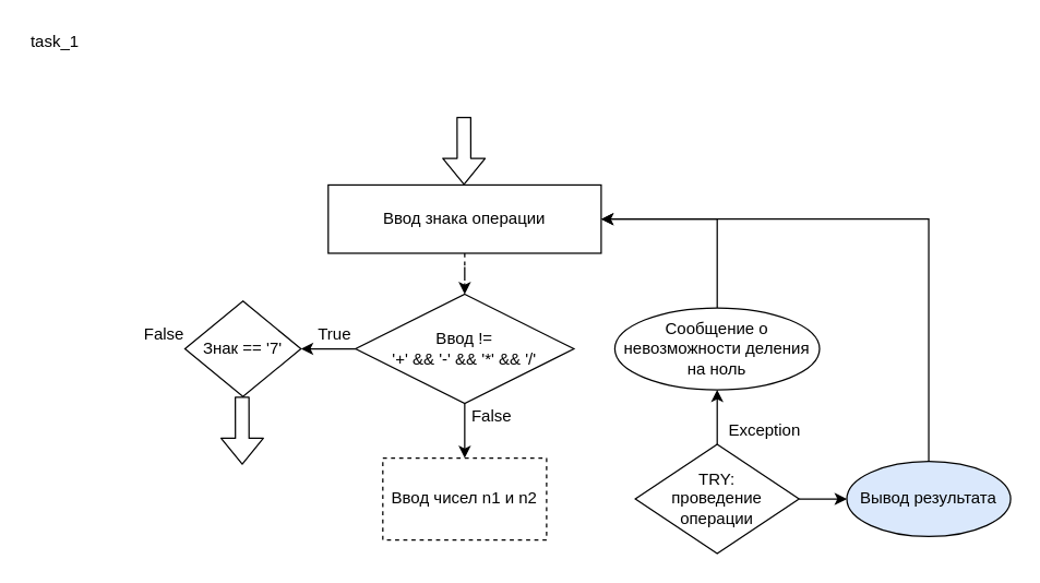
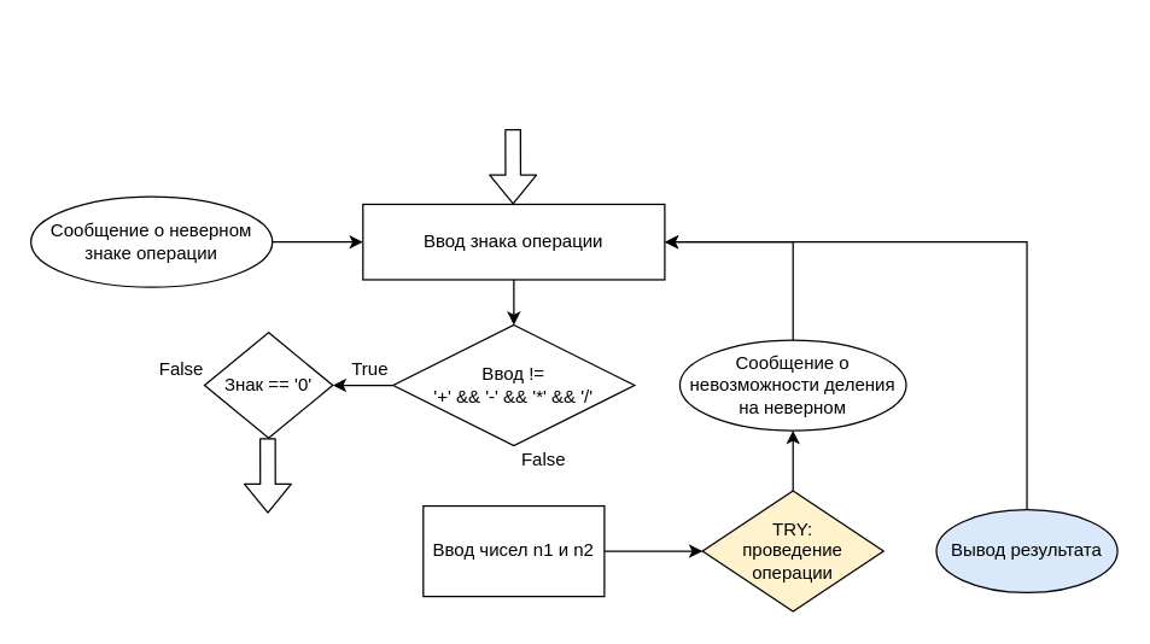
- <mxCell id="25" value="task_1" style="text;html=1;strokeColor=none;fillColor=none;align=center;verticalAlign=middle;whiteSpace=wrap;rounded=0;" vertex="1" parent="1"><mxGeometry x="20" y="20" width="40" height="20" as="geometry" /></mxCell>
+ <mxCell id="6" value="Сообщение о неверном знаке операции" style="ellipse;whiteSpace=wrap;html=1;rounded=0;" parent="1" vertex="1"><mxGeometry x="20" y="130" width="160" height="60" as="geometry" /></mxCell>
+ <mxCell id="5" style="edgeStyle=orthogonalEdgeStyle;rounded=0;orthogonalLoop=1;jettySize=auto;html=1;exitX=1;exitY=0.5;exitDx=0;exitDy=0;entryX=0;entryY=0.5;entryDx=0;entryDy=0;" parent="1" source="6" target="3" edge="1"><mxGeometry relative="1" as="geometry" /></mxCell>
- <mxCell id="2" value="" style="edgeStyle=orthogonalEdgeStyle;rounded=0;orthogonalLoop=1;jettySize=auto;html=1;entryX=0.5;entryY=0;entryDx=0;entryDy=0;dashed=1;" parent="1" source="3" target="20" edge="1"><mxGeometry relative="1" as="geometry"><mxPoint x="340" y="215" as="targetPoint" /></mxGeometry></mxCell>
+ <mxCell id="2" value="" style="edgeStyle=orthogonalEdgeStyle;rounded=0;orthogonalLoop=1;jettySize=auto;html=1;entryX=0.5;entryY=0;entryDx=0;entryDy=0;" parent="1" source="3" target="20" edge="1"><mxGeometry relative="1" as="geometry"><mxPoint x="340" y="215" as="targetPoint" /></mxGeometry></mxCell>
- <mxCell id="4" value="Знак == '7'" style="rhombus;whiteSpace=wrap;html=1;rounded=0;" parent="1" vertex="1"><mxGeometry x="135" y="220" width="85" height="70" as="geometry" /></mxCell>
+ <mxCell id="4" value="Знак == '0'" style="rhombus;whiteSpace=wrap;html=1;rounded=0;" parent="1" vertex="1"><mxGeometry x="135" y="220" width="85" height="70" as="geometry" /></mxCell>
- <mxCell id="14" value="Сообщение о невозможности деления на ноль" style="ellipse;whiteSpace=wrap;html=1;rounded=0;" parent="1" vertex="1"><mxGeometry x="450" y="225" width="150" height="60" as="geometry" /></mxCell>
+ <mxCell id="14" value="Сообщение о невозможности деления на неверном" style="ellipse;whiteSpace=wrap;html=1;rounded=0;" parent="1" vertex="1"><mxGeometry x="450" y="225" width="150" height="60" as="geometry" /></mxCell>
- <mxCell id="18" style="edgeStyle=orthogonalEdgeStyle;rounded=0;orthogonalLoop=1;jettySize=auto;html=1;exitX=0.5;exitY=1;exitDx=0;exitDy=0;entryX=0.5;entryY=0;entryDx=0;entryDy=0;" parent="1" source="20" target="9" edge="1"><mxGeometry relative="1" as="geometry" /></mxCell>
- <mxCell id="15" value="Exception" style="text;html=1;strokeColor=none;fillColor=none;align=center;verticalAlign=middle;whiteSpace=wrap;rounded=0;" parent="1" vertex="1"><mxGeometry x="540" y="305" width="40" height="20" as="geometry" /></mxCell>
- <mxCell id="9" value="Ввод чисел n1 и n2" style="rounded=0;whiteSpace=wrap;html=1;dashed=1;" parent="1" vertex="1"><mxGeometry x="280" y="335" width="120" height="60" as="geometry" /></mxCell>
+ <mxCell id="9" value="Ввод чисел n1 и n2" style="rounded=0;whiteSpace=wrap;html=1;" parent="1" vertex="1"><mxGeometry x="280" y="335" width="120" height="60" as="geometry" /></mxCell>
+ <mxCell id="8" value="" style="edgeStyle=orthogonalEdgeStyle;rounded=0;orthogonalLoop=1;jettySize=auto;html=1;" parent="1" source="9" target="12" edge="1"><mxGeometry relative="1" as="geometry" /></mxCell>
- <mxCell id="12" value="TRY:&lt;br&gt;проведение&lt;br&gt;операции" style="rhombus;whiteSpace=wrap;html=1;rounded=0;" parent="1" vertex="1"><mxGeometry x="465" y="325" width="120" height="80" as="geometry" /></mxCell>
+ <mxCell id="12" value="TRY:&lt;br&gt;проведение&lt;br&gt;операции" style="rhombus;whiteSpace=wrap;html=1;rounded=0;fillColor=#fff2cc;" parent="1" vertex="1"><mxGeometry x="465" y="325" width="120" height="80" as="geometry" /></mxCell>
- <mxCell id="11" value="" style="edgeStyle=orthogonalEdgeStyle;rounded=0;orthogonalLoop=1;jettySize=auto;html=1;" parent="1" source="12" target="17" edge="1"><mxGeometry relative="1" as="geometry" /></mxCell>
